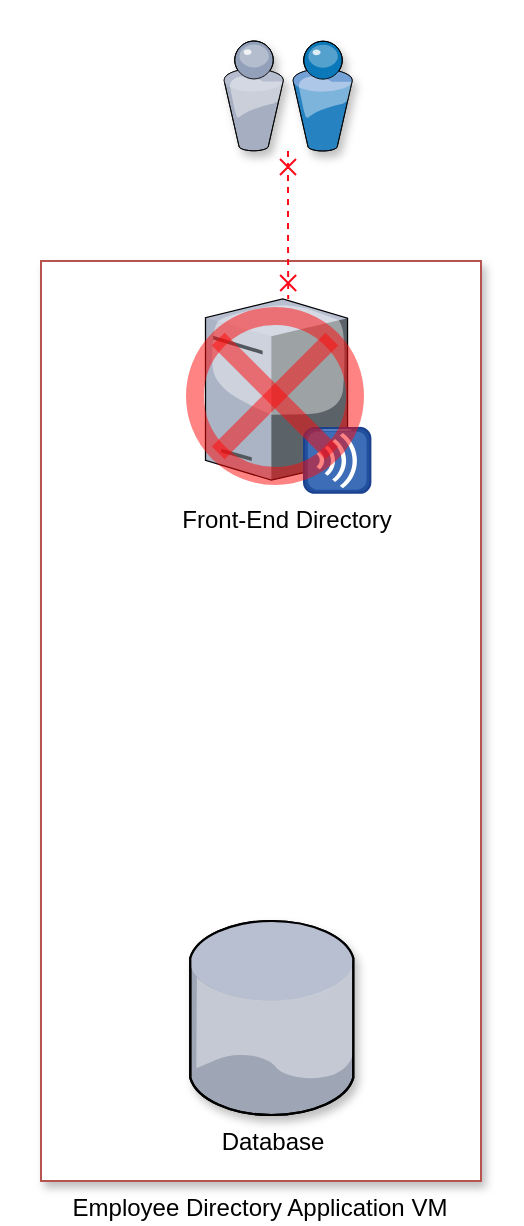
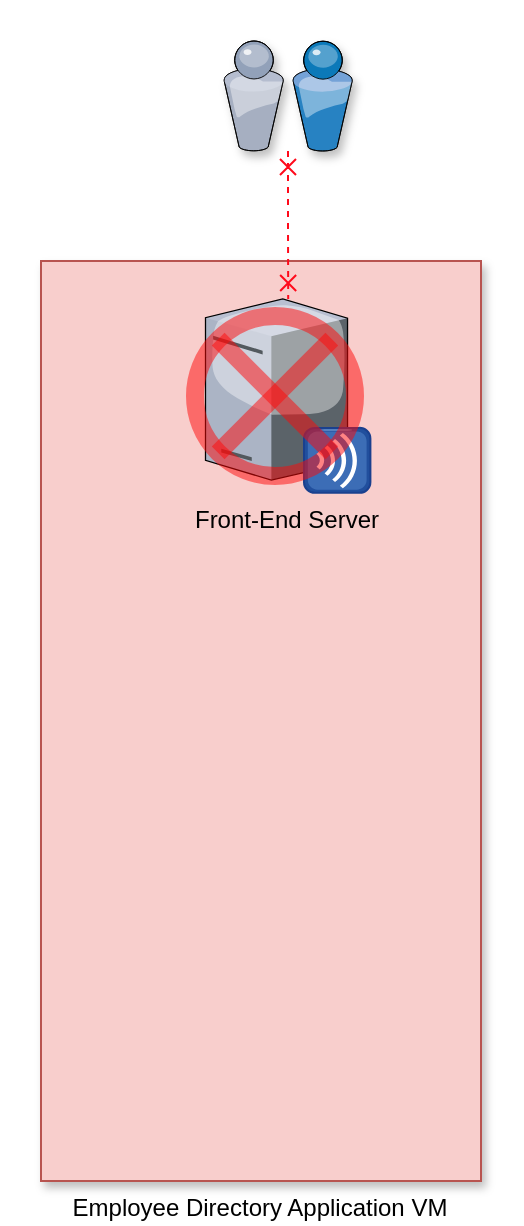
- <mxCell id="6" value="Front-End Directory" style="verticalLabelPosition=bottom;aspect=fixed;html=1;verticalAlign=top;strokeColor=none;align=center;outlineConnect=0;shape=mxgraph.citrix.merchandising_server;fontFamily=Helvetica;fontSize=12;fontColor=#000000;fillColor=#ffffff;gradientColor=none;" parent="1" vertex="1"><mxGeometry x="102.25" y="149" width="82.45" height="97" as="geometry" /></mxCell>
+ <mxCell id="6" value="Front-End Server" style="verticalLabelPosition=bottom;aspect=fixed;html=1;verticalAlign=top;strokeColor=none;align=center;outlineConnect=0;shape=mxgraph.citrix.merchandising_server;fontFamily=Helvetica;fontSize=12;fontColor=#000000;fillColor=#ffffff;gradientColor=none;" parent="1" vertex="1"><mxGeometry x="102.25" y="149" width="82.45" height="97" as="geometry" /></mxCell>
- <mxCell id="2" value="Employee Directory Application VM" style="rounded=0;whiteSpace=wrap;html=1;shadow=1;strokeColor=#b85450;fillColor=#ffffff;labelPosition=center;verticalLabelPosition=bottom;align=center;verticalAlign=top;" parent="1" vertex="1"><mxGeometry x="20" y="130" width="220" height="460" as="geometry" /></mxCell>
+ <mxCell id="2" value="Employee Directory Application VM" style="rounded=0;whiteSpace=wrap;html=1;shadow=1;strokeColor=#b85450;fillColor=#f8cecc;labelPosition=center;verticalLabelPosition=bottom;align=center;verticalAlign=top;" parent="1" vertex="1"><mxGeometry x="20" y="130" width="220" height="460" as="geometry" /></mxCell>
- <mxCell id="5" value="Database" style="verticalLabelPosition=bottom;aspect=fixed;html=1;verticalAlign=top;strokeColor=none;align=center;outlineConnect=0;shape=mxgraph.citrix.database;shadow=1;fontFamily=Helvetica;fontSize=12;fontColor=#000000;fillColor=#ffffff;" parent="1" vertex="1"><mxGeometry x="94.55" y="460" width="82.45" height="97" as="geometry" /></mxCell>
